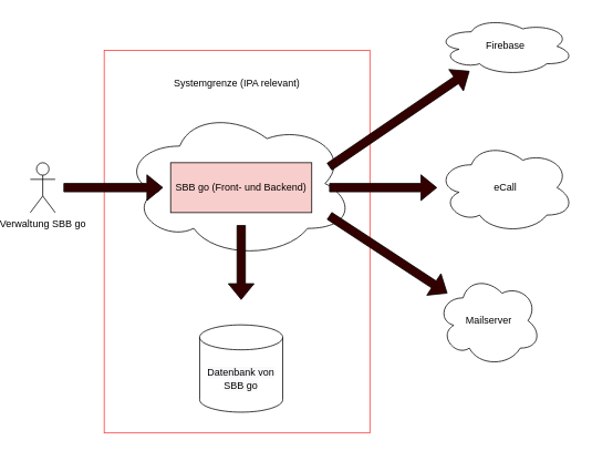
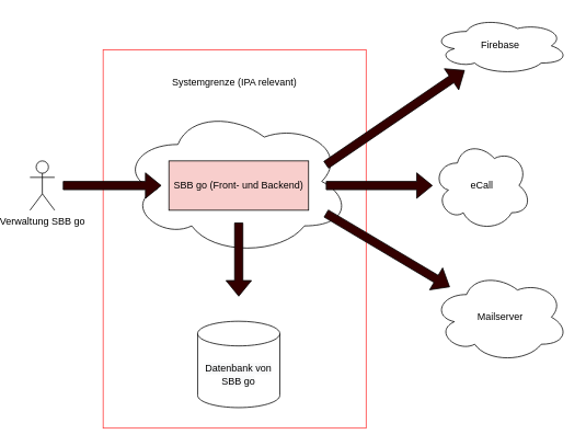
- <mxCell id="9" value="eCall" style="ellipse;shape=cloud;whiteSpace=wrap;html=1;" parent="1" vertex="1"><mxGeometry x="510" y="170" width="165" height="110" as="geometry" /></mxCell>
+ <mxCell id="9" value="eCall" style="ellipse;shape=cloud;whiteSpace=wrap;html=1;" parent="1" vertex="1"><mxGeometry x="510" y="170" width="120" height="110" as="geometry" /></mxCell>
- <mxCell id="10" value="Mailserver" style="ellipse;shape=cloud;whiteSpace=wrap;html=1;" parent="1" vertex="1"><mxGeometry x="510" y="330" width="125" height="110" as="geometry" /></mxCell>
+ <mxCell id="10" value="Mailserver" style="ellipse;shape=cloud;whiteSpace=wrap;html=1;" parent="1" vertex="1"><mxGeometry x="510" y="330" width="165" height="110" as="geometry" /></mxCell>
